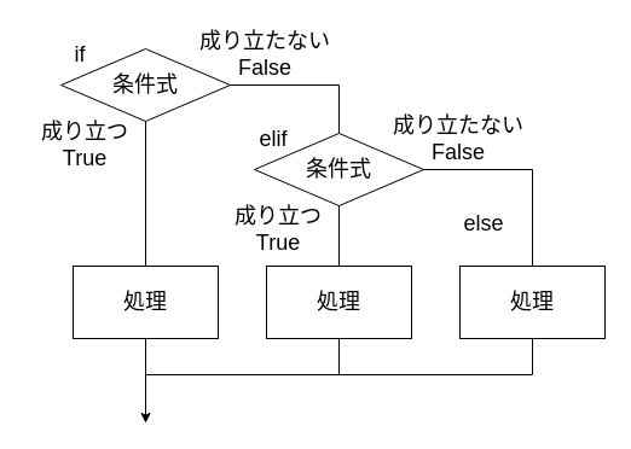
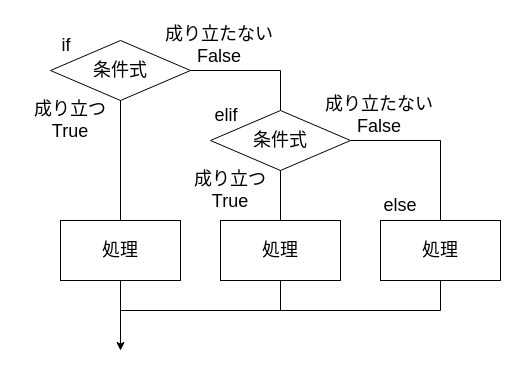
- <mxCell id="21" value="else" style="text;strokeColor=none;align=center;fillColor=none;html=1;verticalAlign=middle;whiteSpace=wrap;rounded=0;fontSize=18;" vertex="1" parent="1"><mxGeometry x="370" y="170" width="60" height="30" as="geometry" /></mxCell>
+ <mxCell id="21" value="else" style="text;strokeColor=none;align=center;fillColor=none;html=1;verticalAlign=middle;whiteSpace=wrap;rounded=0;fontSize=18;" vertex="1" parent="1"><mxGeometry x="370" y="190" width="60" height="30" as="geometry" /></mxCell>
